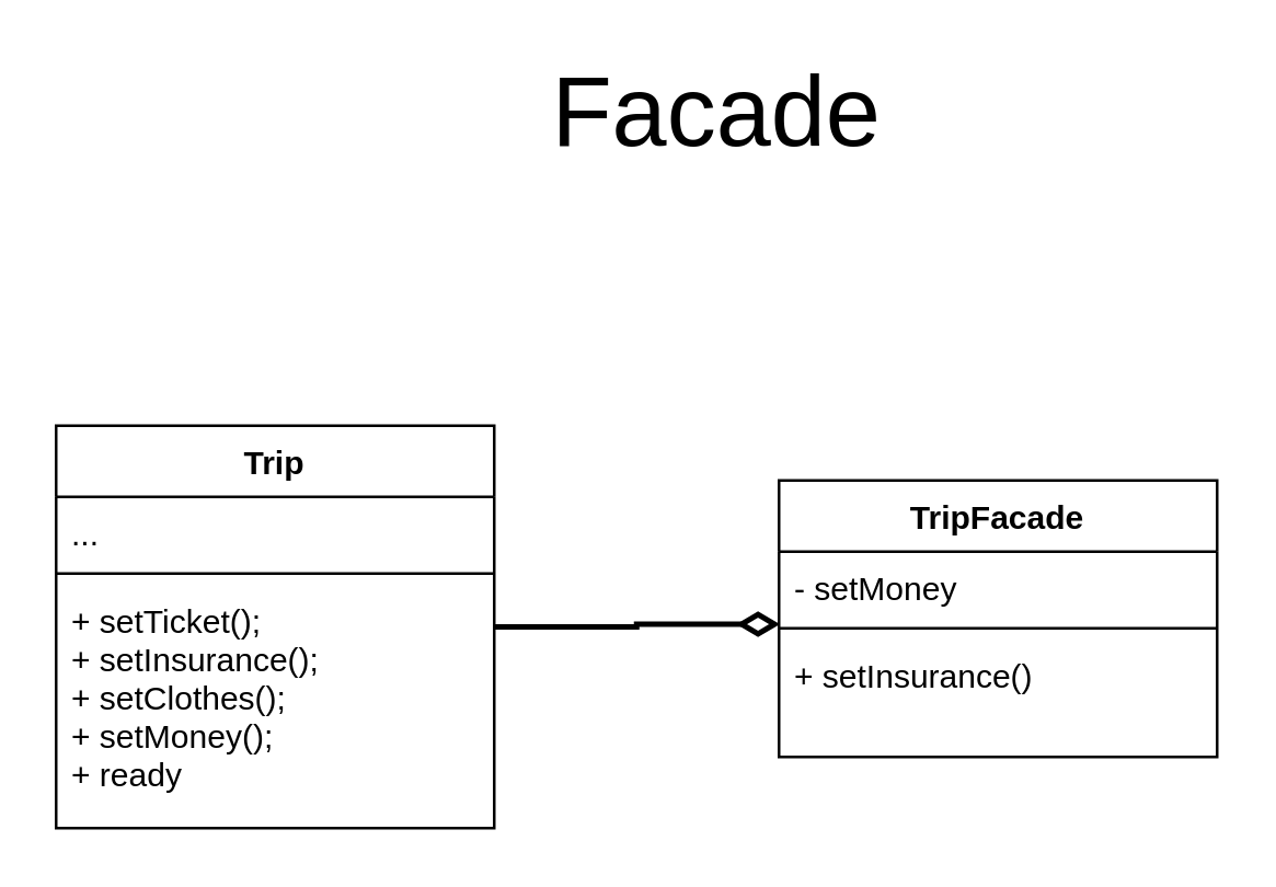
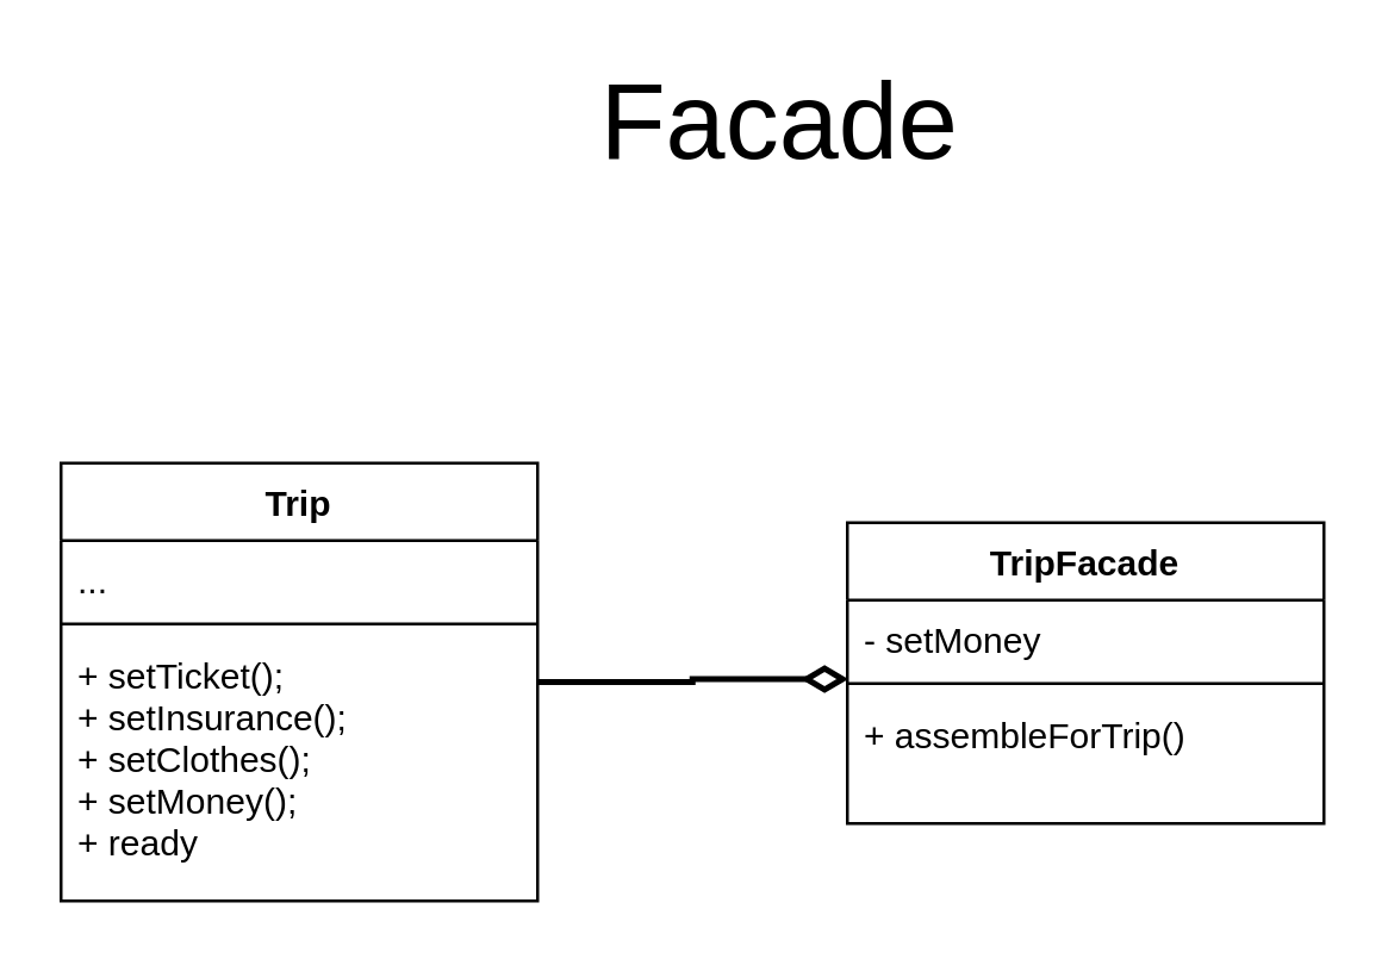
- <mxCell id="11" value="+ setInsurance()" style="text;strokeColor=none;fillColor=none;align=left;verticalAlign=top;spacingLeft=4;spacingRight=4;overflow=hidden;rotatable=0;points=[[0,0.5],[1,0.5]];portConstraint=eastwest;" vertex="1" parent="8"><mxGeometry y="58" width="160" height="43" as="geometry" /></mxCell>
+ <mxCell id="11" value="+ assembleForTrip()" style="text;strokeColor=none;fillColor=none;align=left;verticalAlign=top;spacingLeft=4;spacingRight=4;overflow=hidden;rotatable=0;points=[[0,0.5],[1,0.5]];portConstraint=eastwest;" vertex="1" parent="8"><mxGeometry y="58" width="160" height="43" as="geometry" /></mxCell>
